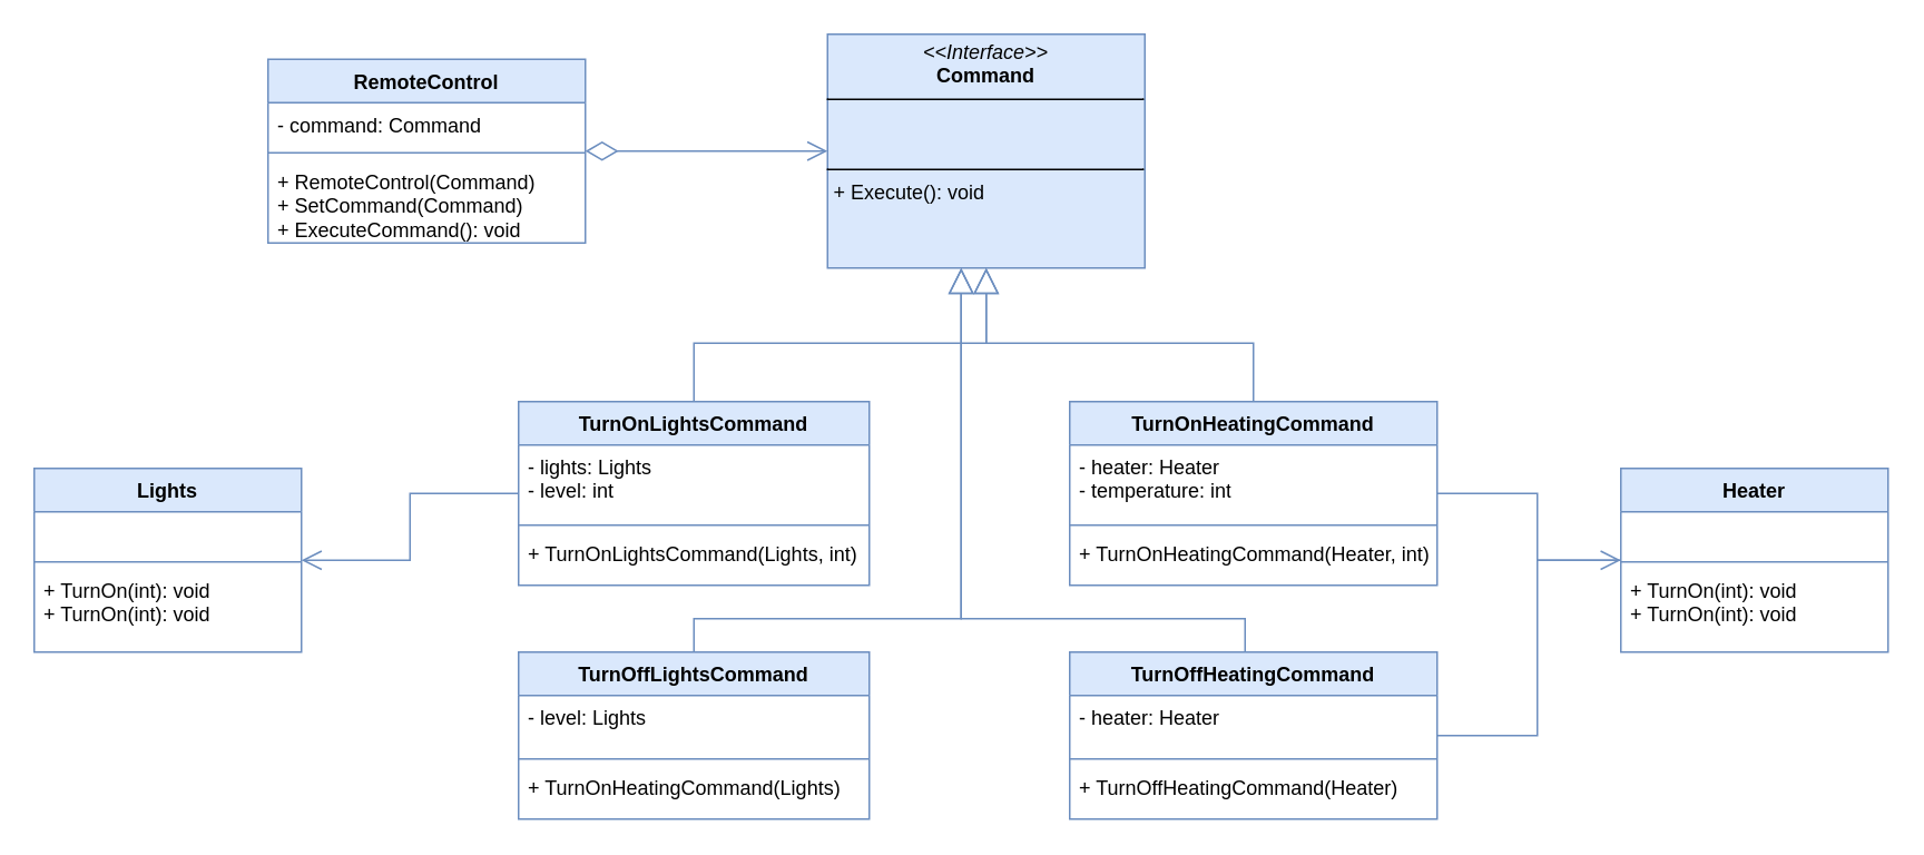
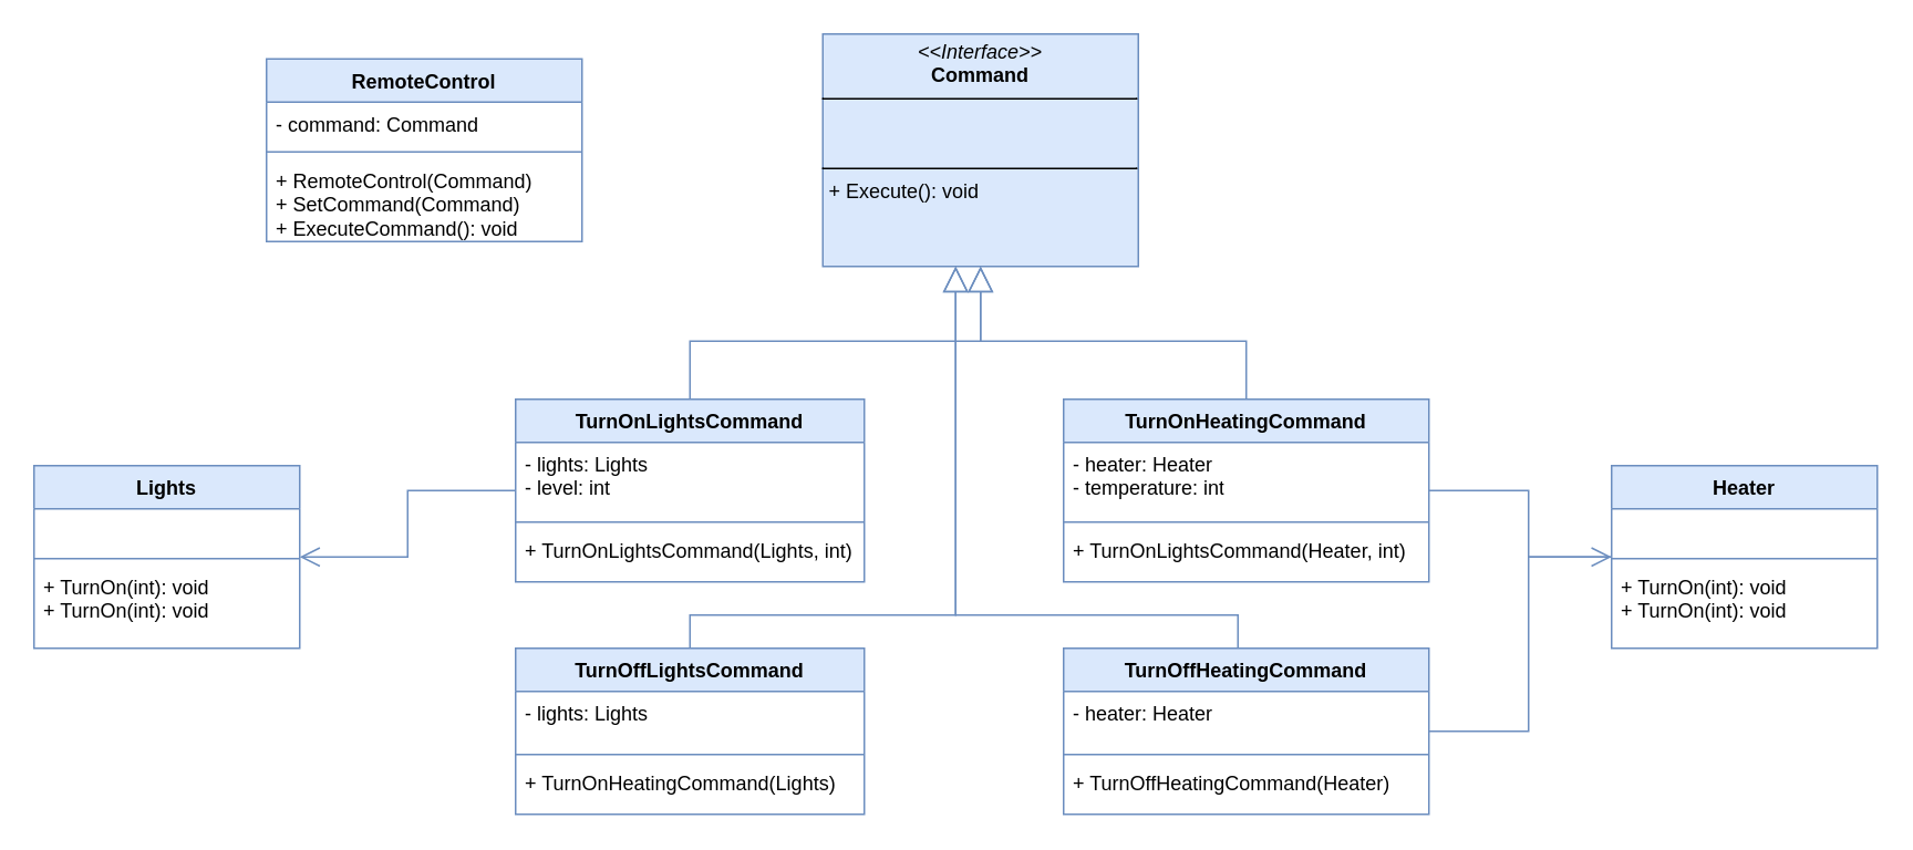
- <mxCell id="7" style="edgeStyle=orthogonalEdgeStyle;rounded=0;orthogonalLoop=1;jettySize=auto;html=1;endArrow=open;endFill=0;endSize=10;fillColor=#dae8fc;strokeColor=#6c8ebf;startArrow=diamondThin;startFill=0;targetPerimeterSpacing=0;startSize=17;" edge="1" parent="1" source="8" target="2"><mxGeometry relative="1" as="geometry" /></mxCell>
- <mxCell id="23" value="+ TurnOnHeatingCommand(Heater, int)" style="text;strokeColor=none;fillColor=none;align=left;verticalAlign=top;spacingLeft=4;spacingRight=4;overflow=hidden;rotatable=0;points=[[0,0.5],[1,0.5]];portConstraint=eastwest;whiteSpace=wrap;html=1;" vertex="1" parent="20"><mxGeometry y="78" width="220" height="32" as="geometry" /></mxCell>
+ <mxCell id="23" value="+ TurnOnLightsCommand(Heater, int)" style="text;strokeColor=none;fillColor=none;align=left;verticalAlign=top;spacingLeft=4;spacingRight=4;overflow=hidden;rotatable=0;points=[[0,0.5],[1,0.5]];portConstraint=eastwest;whiteSpace=wrap;html=1;" vertex="1" parent="20"><mxGeometry y="78" width="220" height="32" as="geometry" /></mxCell>
- <mxCell id="17" value="- level: Lights" style="text;strokeColor=none;fillColor=none;align=left;verticalAlign=top;spacingLeft=4;spacingRight=4;overflow=hidden;rotatable=0;points=[[0,0.5],[1,0.5]];portConstraint=eastwest;whiteSpace=wrap;html=1;" vertex="1" parent="16"><mxGeometry y="26" width="210" height="34" as="geometry" /></mxCell>
+ <mxCell id="17" value="- lights: Lights" style="text;strokeColor=none;fillColor=none;align=left;verticalAlign=top;spacingLeft=4;spacingRight=4;overflow=hidden;rotatable=0;points=[[0,0.5],[1,0.5]];portConstraint=eastwest;whiteSpace=wrap;html=1;" vertex="1" parent="16"><mxGeometry y="26" width="210" height="34" as="geometry" /></mxCell>
